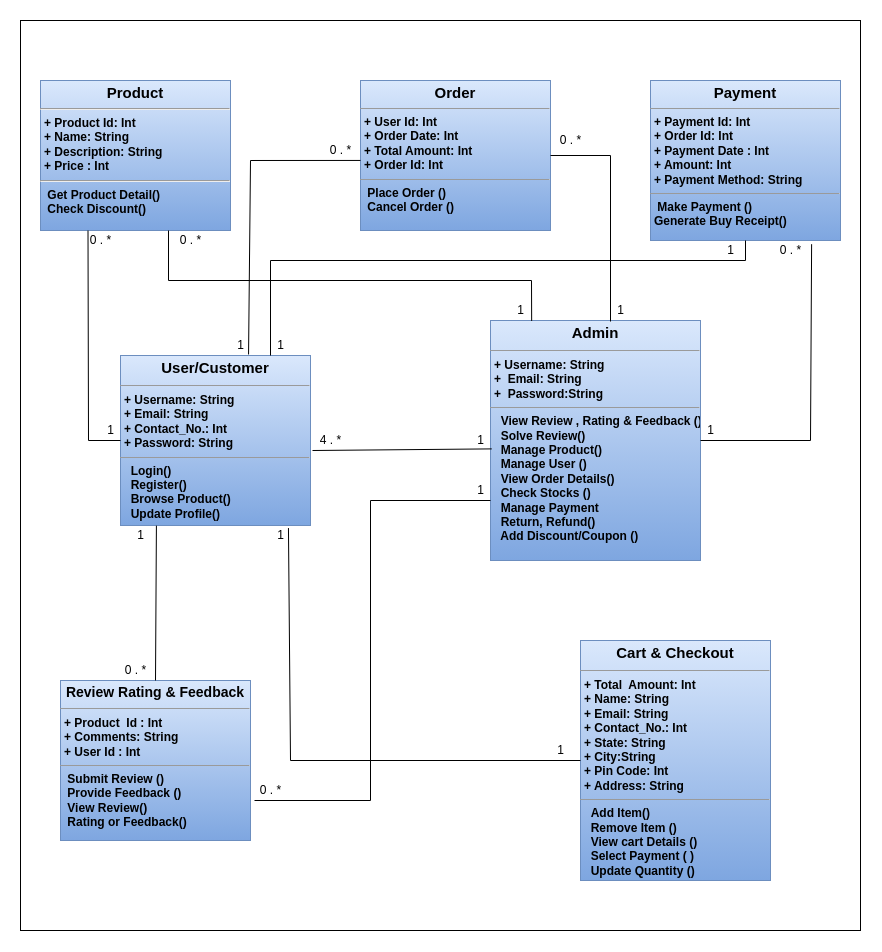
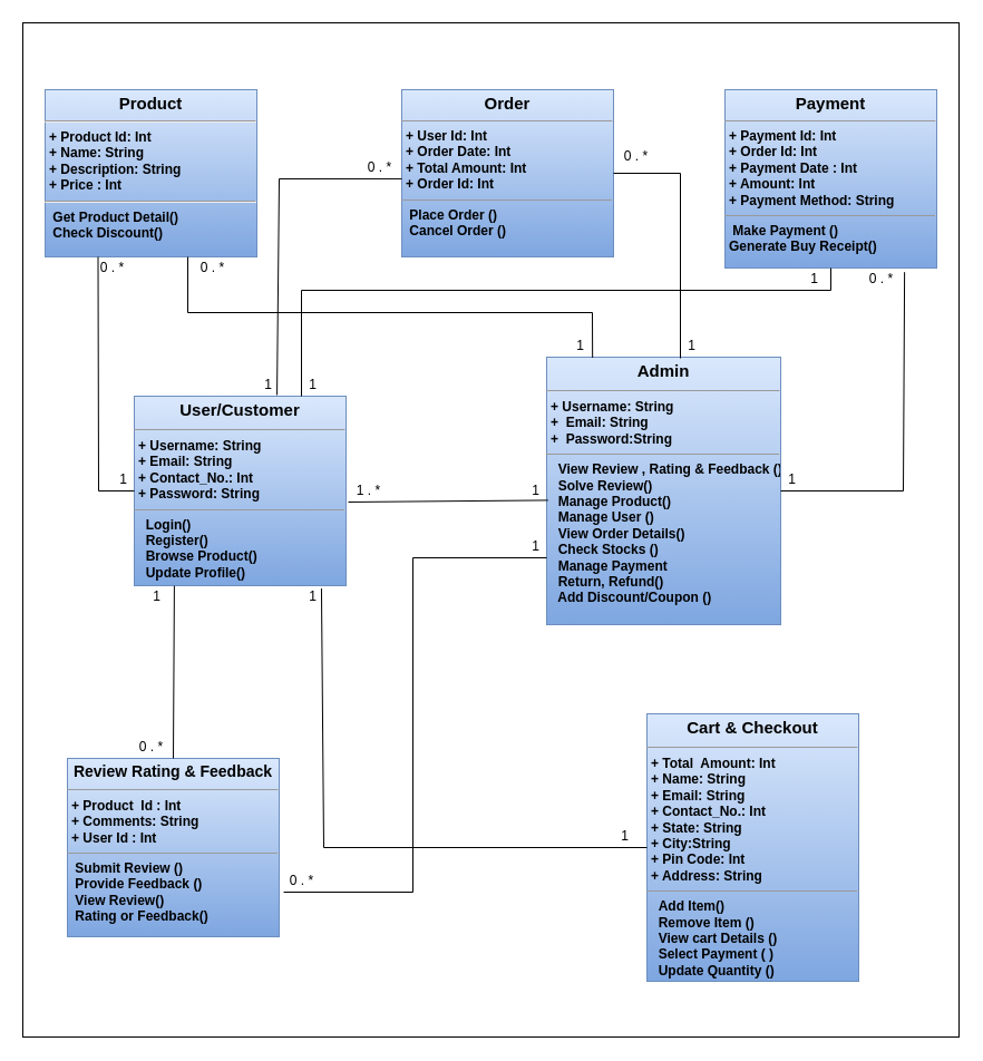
- <mxCell id="27" value="4 . *" style="text;html=1;align=center;verticalAlign=middle;resizable=0;points=[];autosize=1;" parent="1" vertex="1"><mxGeometry x="310" y="430" width="40" height="20" as="geometry" /></mxCell>
+ <mxCell id="27" value="1 . *" style="text;html=1;align=center;verticalAlign=middle;resizable=0;points=[];autosize=1;" parent="1" vertex="1"><mxGeometry x="310" y="430" width="40" height="20" as="geometry" /></mxCell>
